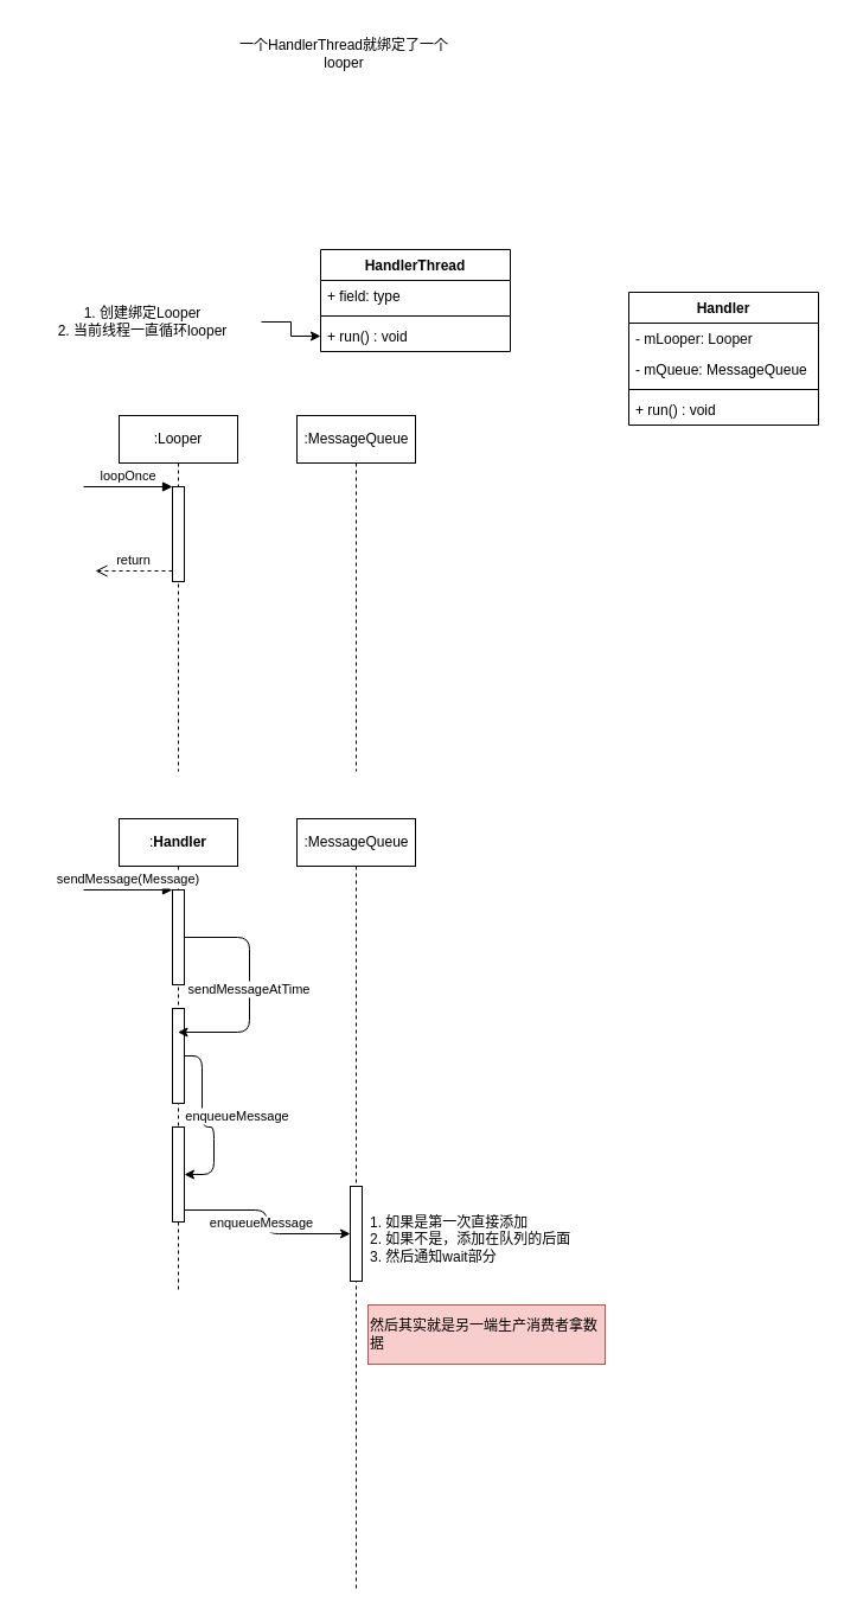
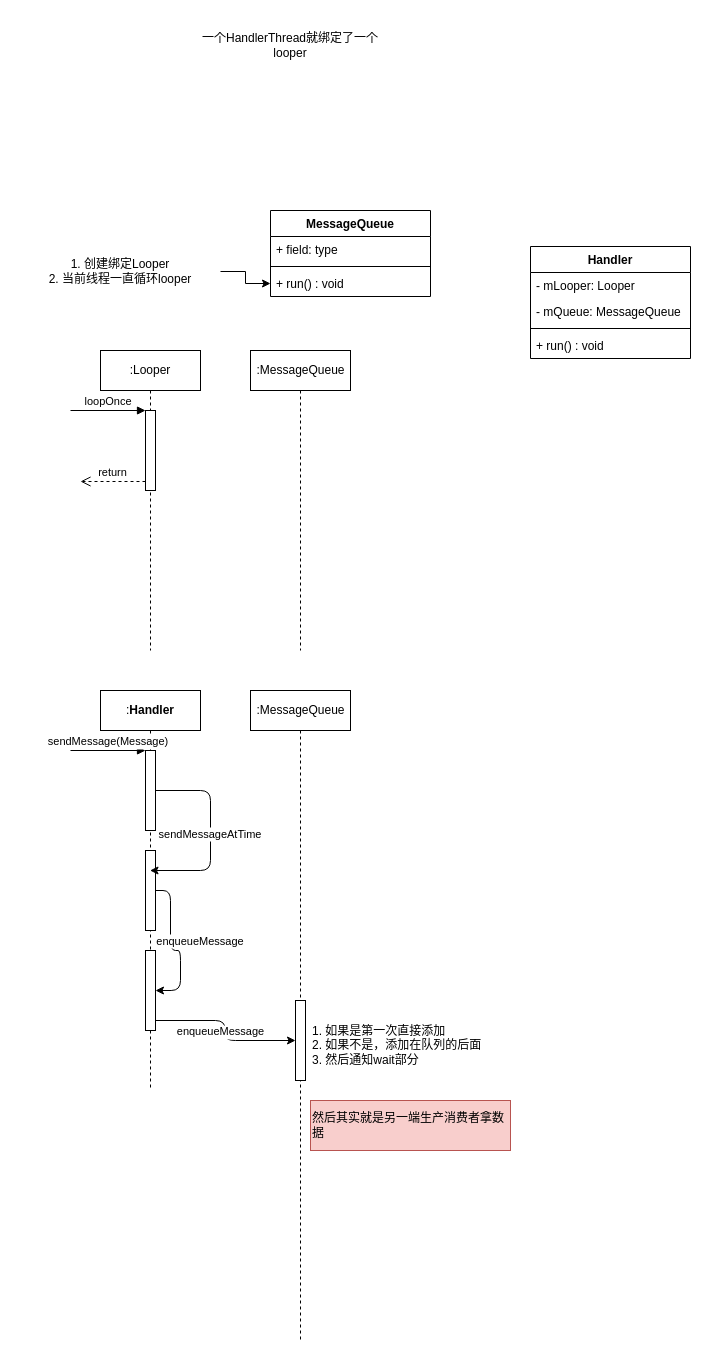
- <mxCell id="2" value="HandlerThread" style="swimlane;fontStyle=1;align=center;verticalAlign=top;childLayout=stackLayout;horizontal=1;startSize=26;horizontalStack=0;resizeParent=1;resizeParentMax=0;resizeLast=0;collapsible=1;marginBottom=0;" vertex="1" parent="1"><mxGeometry x="270" y="210" width="160" height="86" as="geometry" /></mxCell>
+ <mxCell id="2" value="MessageQueue" style="swimlane;fontStyle=1;align=center;verticalAlign=top;childLayout=stackLayout;horizontal=1;startSize=26;horizontalStack=0;resizeParent=1;resizeParentMax=0;resizeLast=0;collapsible=1;marginBottom=0;" vertex="1" parent="1"><mxGeometry x="270" y="210" width="160" height="86" as="geometry" /></mxCell>
